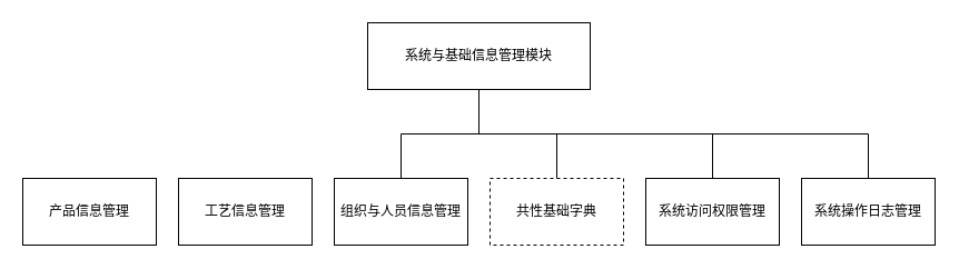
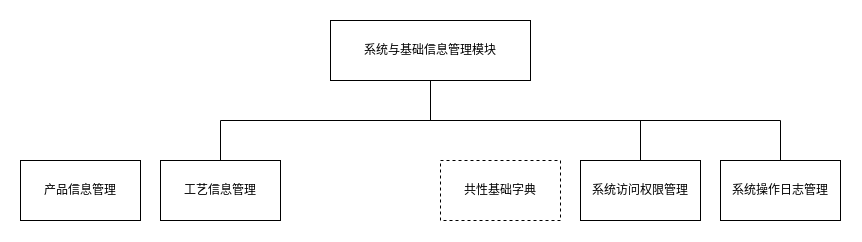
- <mxCell id="3" style="edgeStyle=orthogonalEdgeStyle;rounded=0;orthogonalLoop=1;jettySize=auto;html=1;exitX=0.5;exitY=1;exitDx=0;exitDy=0;endArrow=none;endFill=0;" parent="1" source="6" target="9" edge="1"><mxGeometry relative="1" as="geometry" /></mxCell>
- <mxCell id="2" style="edgeStyle=orthogonalEdgeStyle;rounded=0;orthogonalLoop=1;jettySize=auto;html=1;exitX=0.5;exitY=1;exitDx=0;exitDy=0;endArrow=none;endFill=0;" parent="1" source="6" target="10" edge="1"><mxGeometry relative="1" as="geometry" /></mxCell>
+ <mxCell id="2" style="edgeStyle=orthogonalEdgeStyle;rounded=0;orthogonalLoop=1;jettySize=auto;html=1;exitX=0.5;exitY=1;exitDx=0;exitDy=0;endArrow=none;endFill=0;" parent="1" source="6" target="8" edge="1"><mxGeometry relative="1" as="geometry" /></mxCell>
- <mxCell id="9" value="组织与人员信息管理" style="rounded=0;whiteSpace=wrap;html=1;" parent="1" vertex="1"><mxGeometry x="300" y="160" width="120" height="60" as="geometry" /></mxCell>
